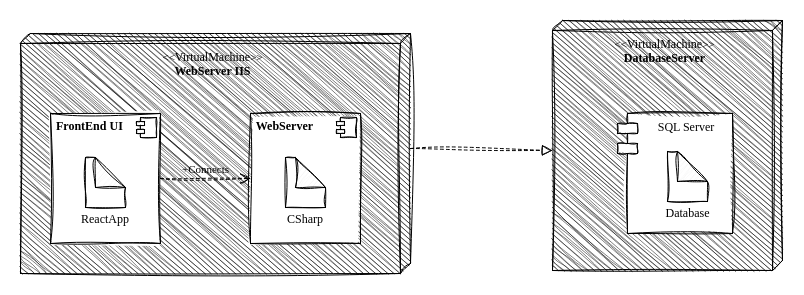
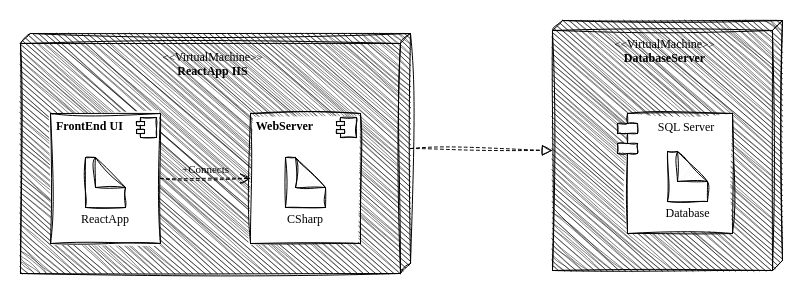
- <mxCell id="2" value="&lt;span style=&quot;font-size: 11px; text-wrap: nowrap;&quot;&gt;&amp;lt;&amp;lt;&lt;/span&gt;VirtualMachine&lt;span style=&quot;font-size: 11px; text-wrap: nowrap;&quot;&gt;&amp;gt;&amp;gt;&lt;/span&gt;&lt;div&gt;&lt;b&gt;WebServer IIS&lt;/b&gt;&lt;/div&gt;" style="verticalAlign=top;align=center;shape=cube;size=10;direction=south;fontStyle=0;html=1;boundedLbl=1;spacingLeft=5;whiteSpace=wrap;sketch=1;hachureGap=4;jiggle=2;curveFitting=1;fontFamily=Architects Daughter;fontSource=https%3A%2F%2Ffonts.googleapis.com%2Fcss%3Ffamily%3DArchitects%2BDaughter;fillColor=#000000;" vertex="1" parent="1"><mxGeometry x="20" y="33" width="390" height="240" as="geometry" /></mxCell>
+ <mxCell id="2" value="&lt;span style=&quot;font-size: 11px; text-wrap: nowrap;&quot;&gt;&amp;lt;&amp;lt;&lt;/span&gt;VirtualMachine&lt;span style=&quot;font-size: 11px; text-wrap: nowrap;&quot;&gt;&amp;gt;&amp;gt;&lt;/span&gt;&lt;div&gt;&lt;b&gt;ReactApp IIS&lt;/b&gt;&lt;/div&gt;" style="verticalAlign=top;align=center;shape=cube;size=10;direction=south;fontStyle=0;html=1;boundedLbl=1;spacingLeft=5;whiteSpace=wrap;sketch=1;hachureGap=4;jiggle=2;curveFitting=1;fontFamily=Architects Daughter;fontSource=https%3A%2F%2Ffonts.googleapis.com%2Fcss%3Ffamily%3DArchitects%2BDaughter;fillColor=#000000;" vertex="1" parent="1"><mxGeometry x="20" y="33" width="390" height="240" as="geometry" /></mxCell>
